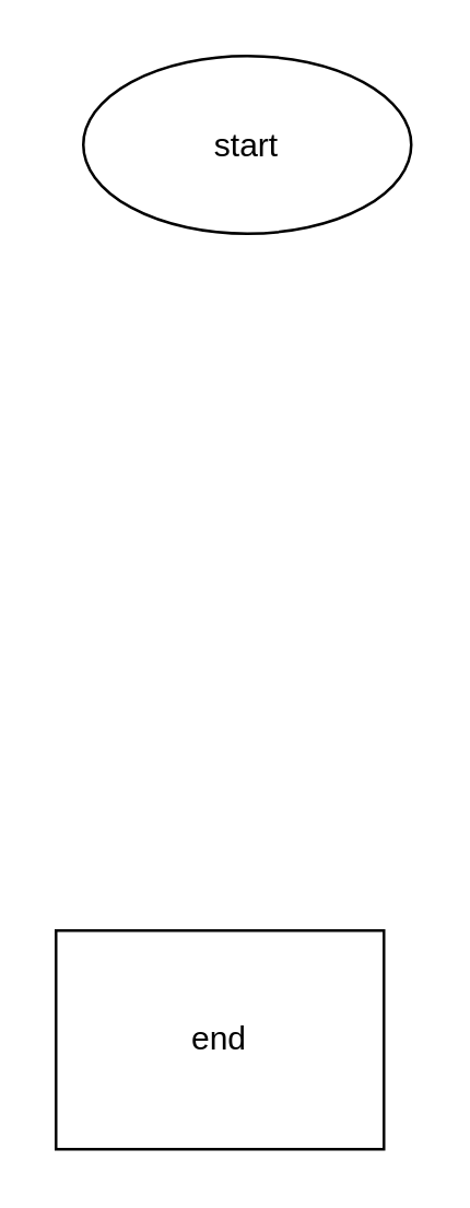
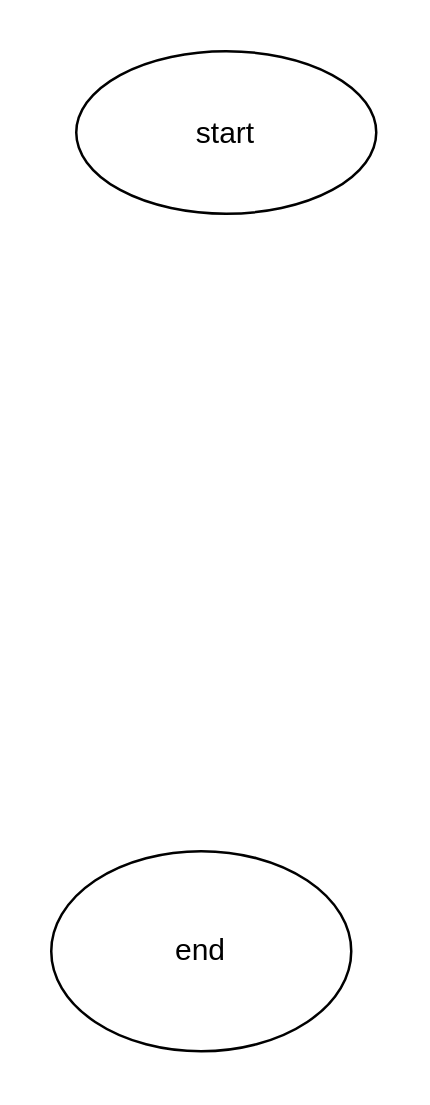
- <mxCell id="3" value="end" style="whiteSpace=wrap;html=1;rounded=0;" vertex="1" parent="1"><mxGeometry x="20" y="340" width="120" height="80" as="geometry" /></mxCell>
+ <mxCell id="3" value="end" style="ellipse;whiteSpace=wrap;html=1;" vertex="1" parent="1"><mxGeometry x="20" y="340" width="120" height="80" as="geometry" /></mxCell>
